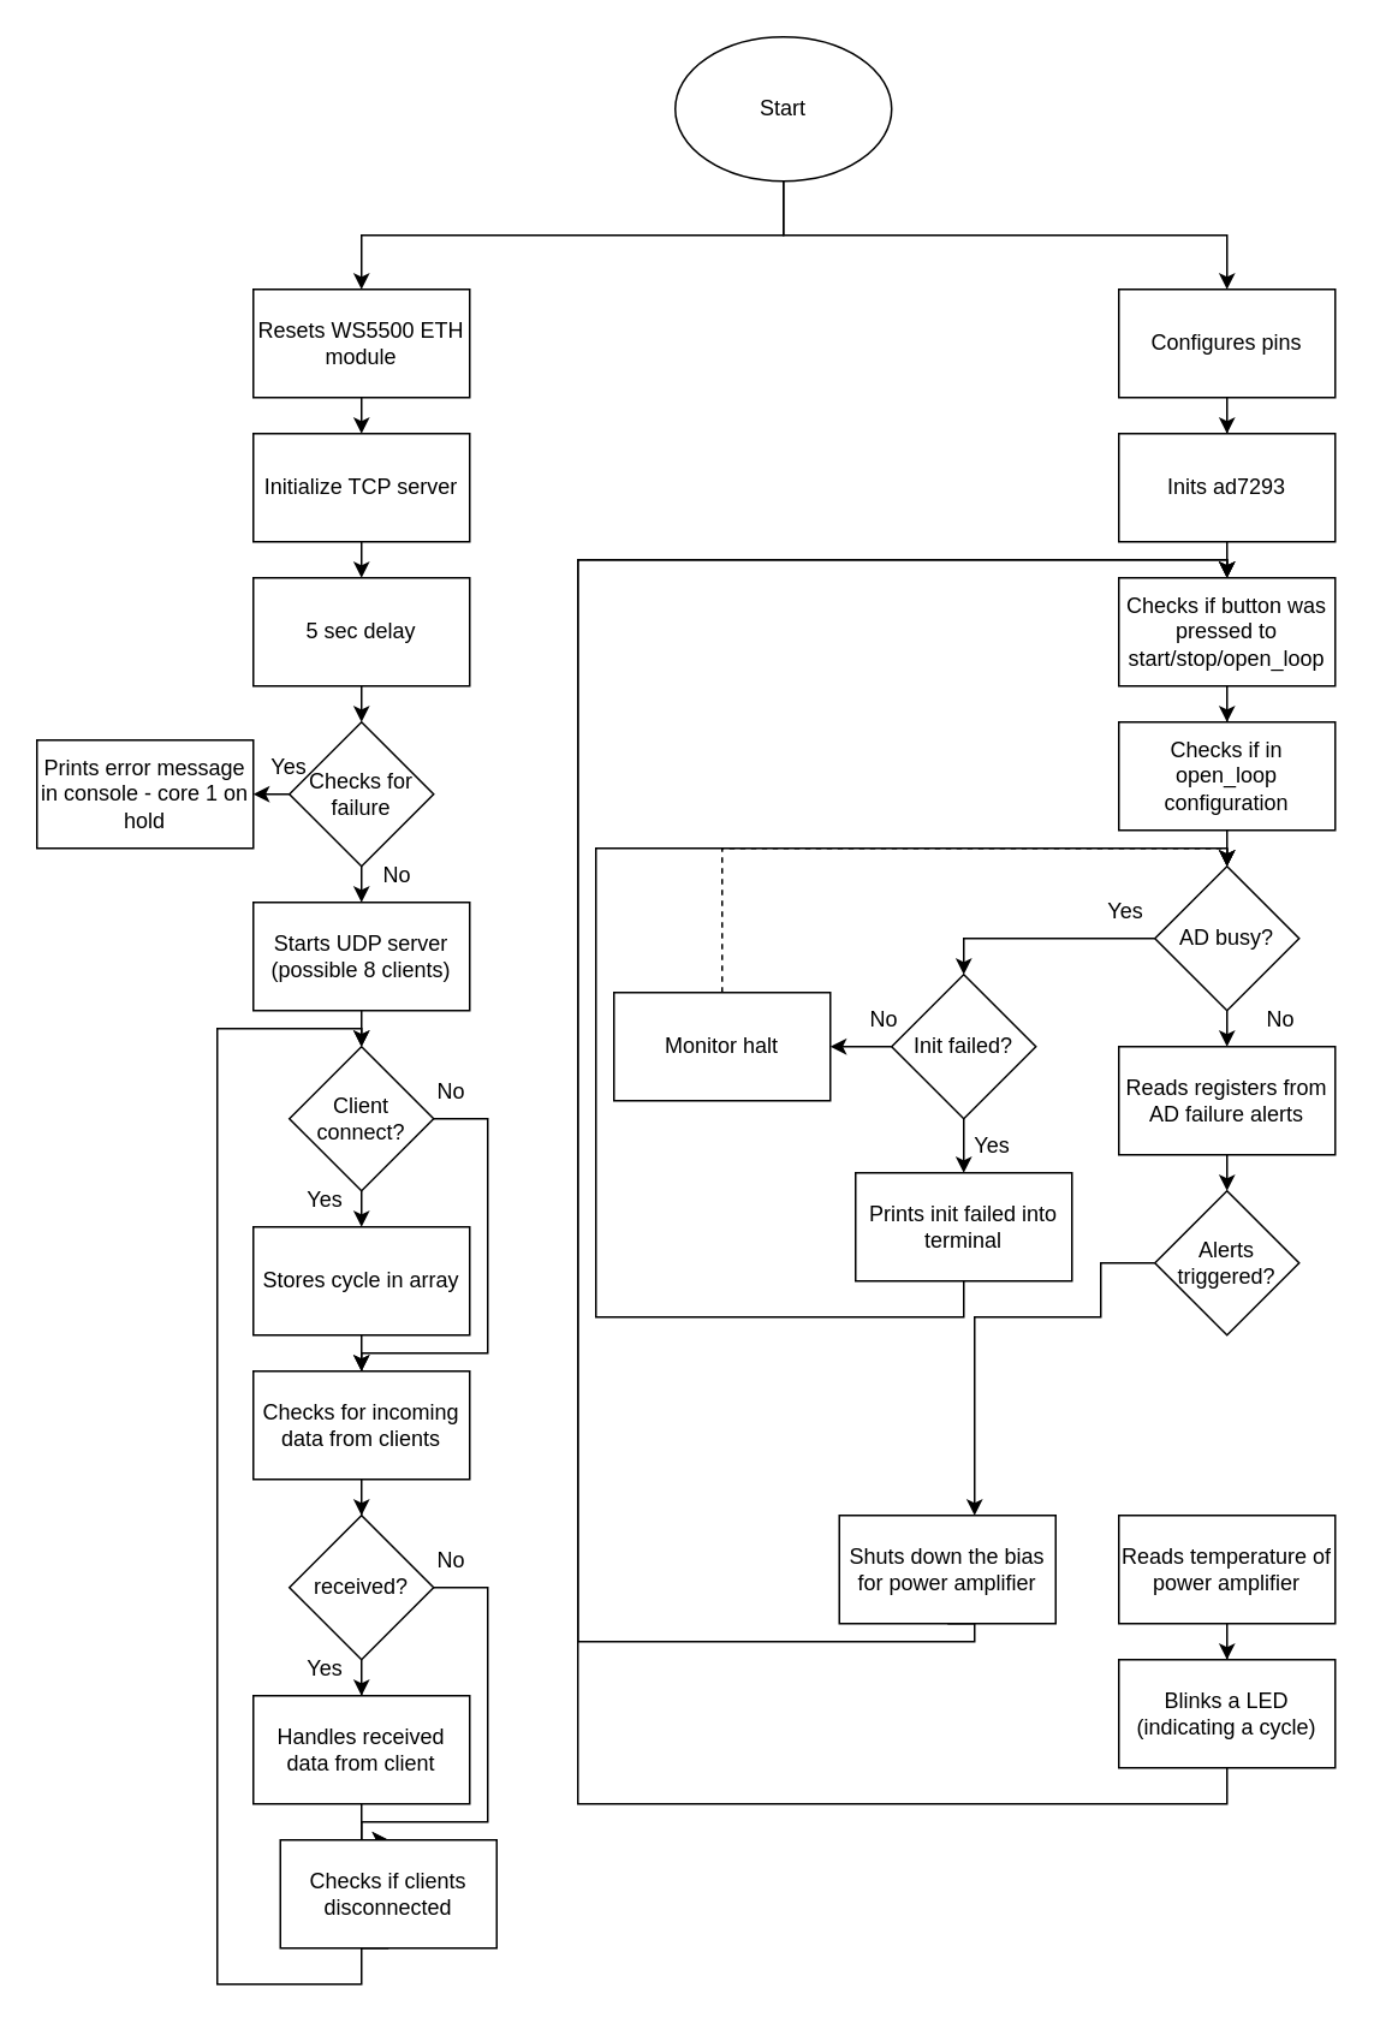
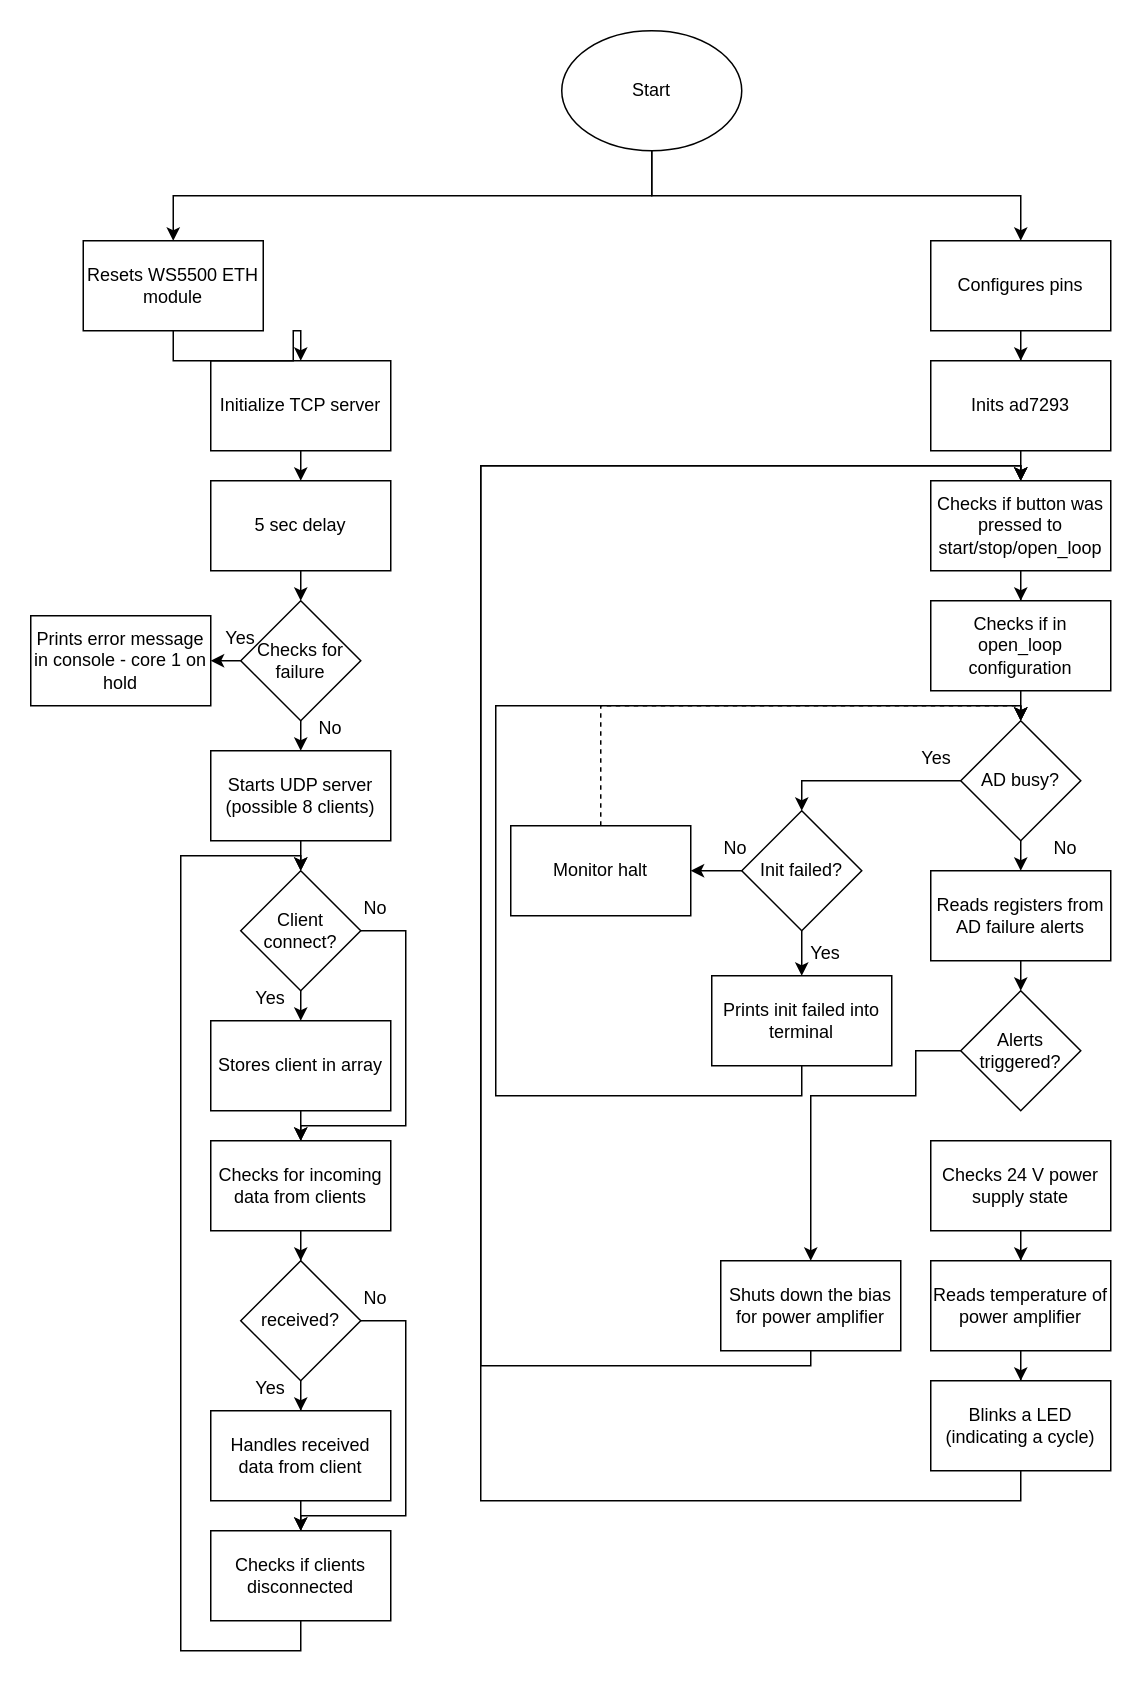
- <mxCell id="8" value="Resets WS5500 ETH module" style="rounded=0;whiteSpace=wrap;html=1;" parent="1" vertex="1"><mxGeometry x="140" y="160" width="120" height="60" as="geometry" /></mxCell>
+ <mxCell id="8" value="Resets WS5500 ETH module" style="rounded=0;whiteSpace=wrap;html=1;" parent="1" vertex="1"><mxGeometry x="55" y="160" width="120" height="60" as="geometry" /></mxCell>
- <mxCell id="21" value="Stores cycle in array" style="rounded=0;whiteSpace=wrap;html=1;" parent="1" vertex="1"><mxGeometry x="140" y="680" width="120" height="60" as="geometry" /></mxCell>
+ <mxCell id="21" value="Stores client in array" style="rounded=0;whiteSpace=wrap;html=1;" parent="1" vertex="1"><mxGeometry x="140" y="680" width="120" height="60" as="geometry" /></mxCell>
+ <mxCell id="64" value="Checks 24 V power supply state" style="whiteSpace=wrap;html=1;" parent="1" vertex="1"><mxGeometry x="620" y="760" width="120" height="60" as="geometry" /></mxCell>
+ <mxCell id="63" value="" style="edgeStyle=orthogonalEdgeStyle;rounded=0;orthogonalLoop=1;jettySize=auto;html=1;" parent="1" source="64" target="66" edge="1"><mxGeometry relative="1" as="geometry" /></mxCell>
- <mxCell id="70" value="Shuts down the bias for power amplifier" style="whiteSpace=wrap;html=1;" parent="1" vertex="1"><mxGeometry x="465" y="840" width="120" height="60" as="geometry" /></mxCell>
+ <mxCell id="70" value="Shuts down the bias for power amplifier" style="whiteSpace=wrap;html=1;" parent="1" vertex="1"><mxGeometry x="480" y="840" width="120" height="60" as="geometry" /></mxCell>
- <mxCell id="34" value="Checks if clients disconnected" style="whiteSpace=wrap;html=1;rounded=0;" parent="1" vertex="1"><mxGeometry x="155" y="1020" width="120" height="60" as="geometry" /></mxCell>
+ <mxCell id="34" value="Checks if clients disconnected" style="whiteSpace=wrap;html=1;rounded=0;" parent="1" vertex="1"><mxGeometry x="140" y="1020" width="120" height="60" as="geometry" /></mxCell>
